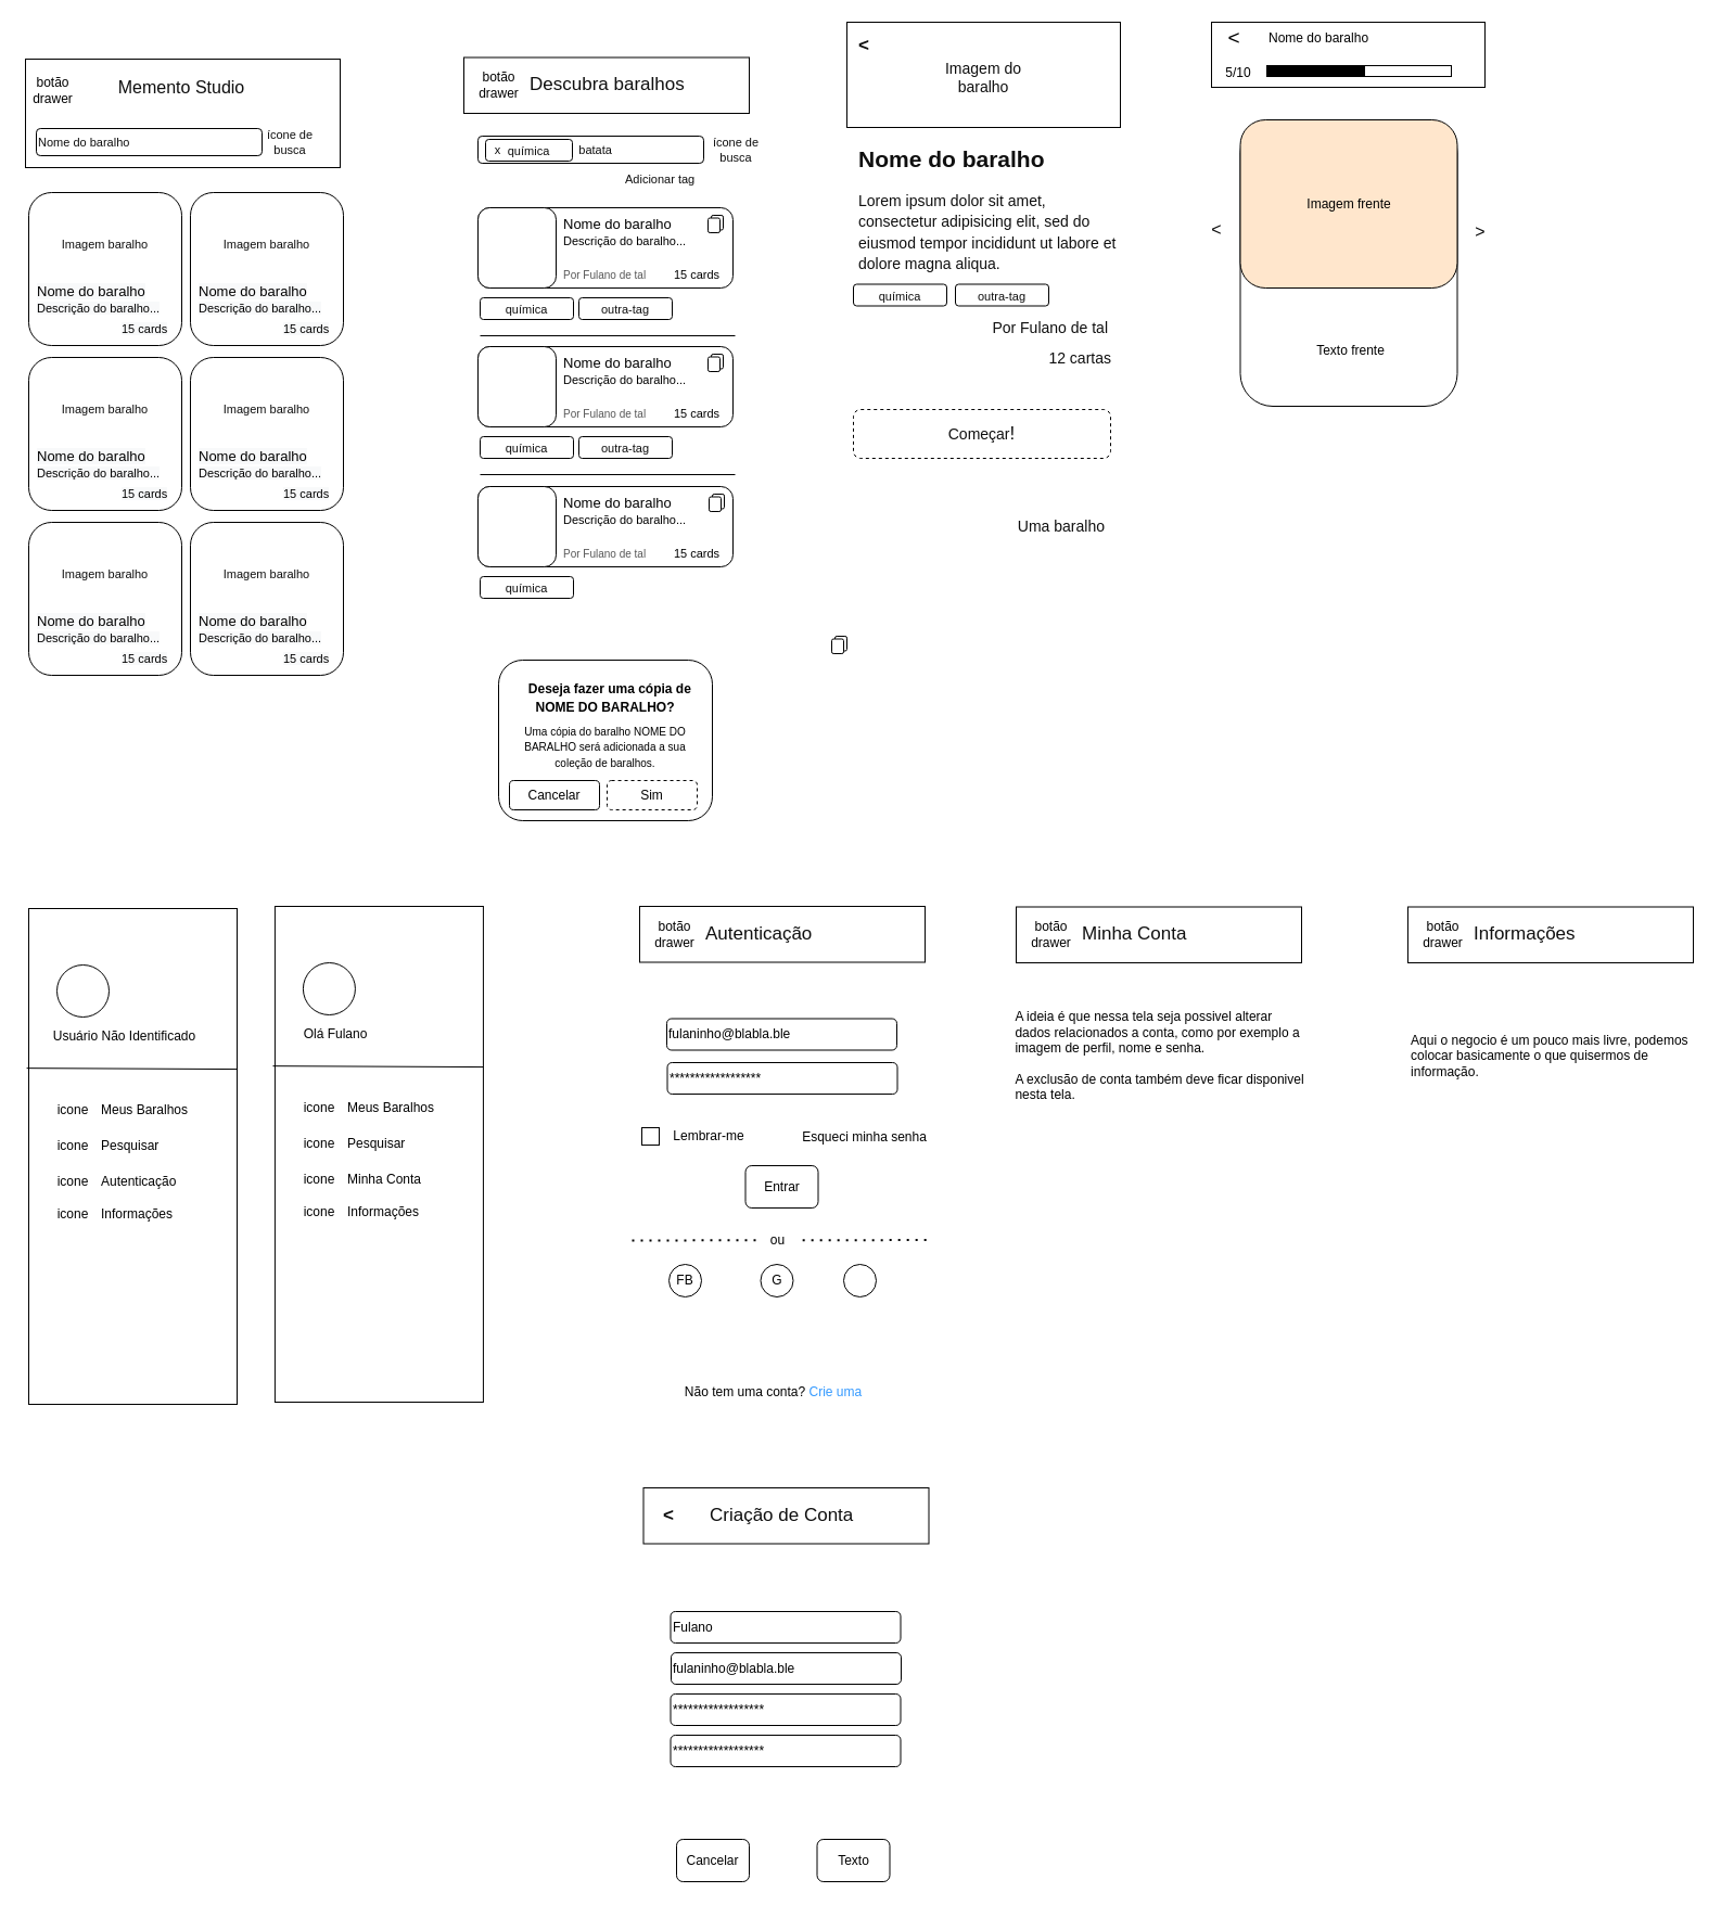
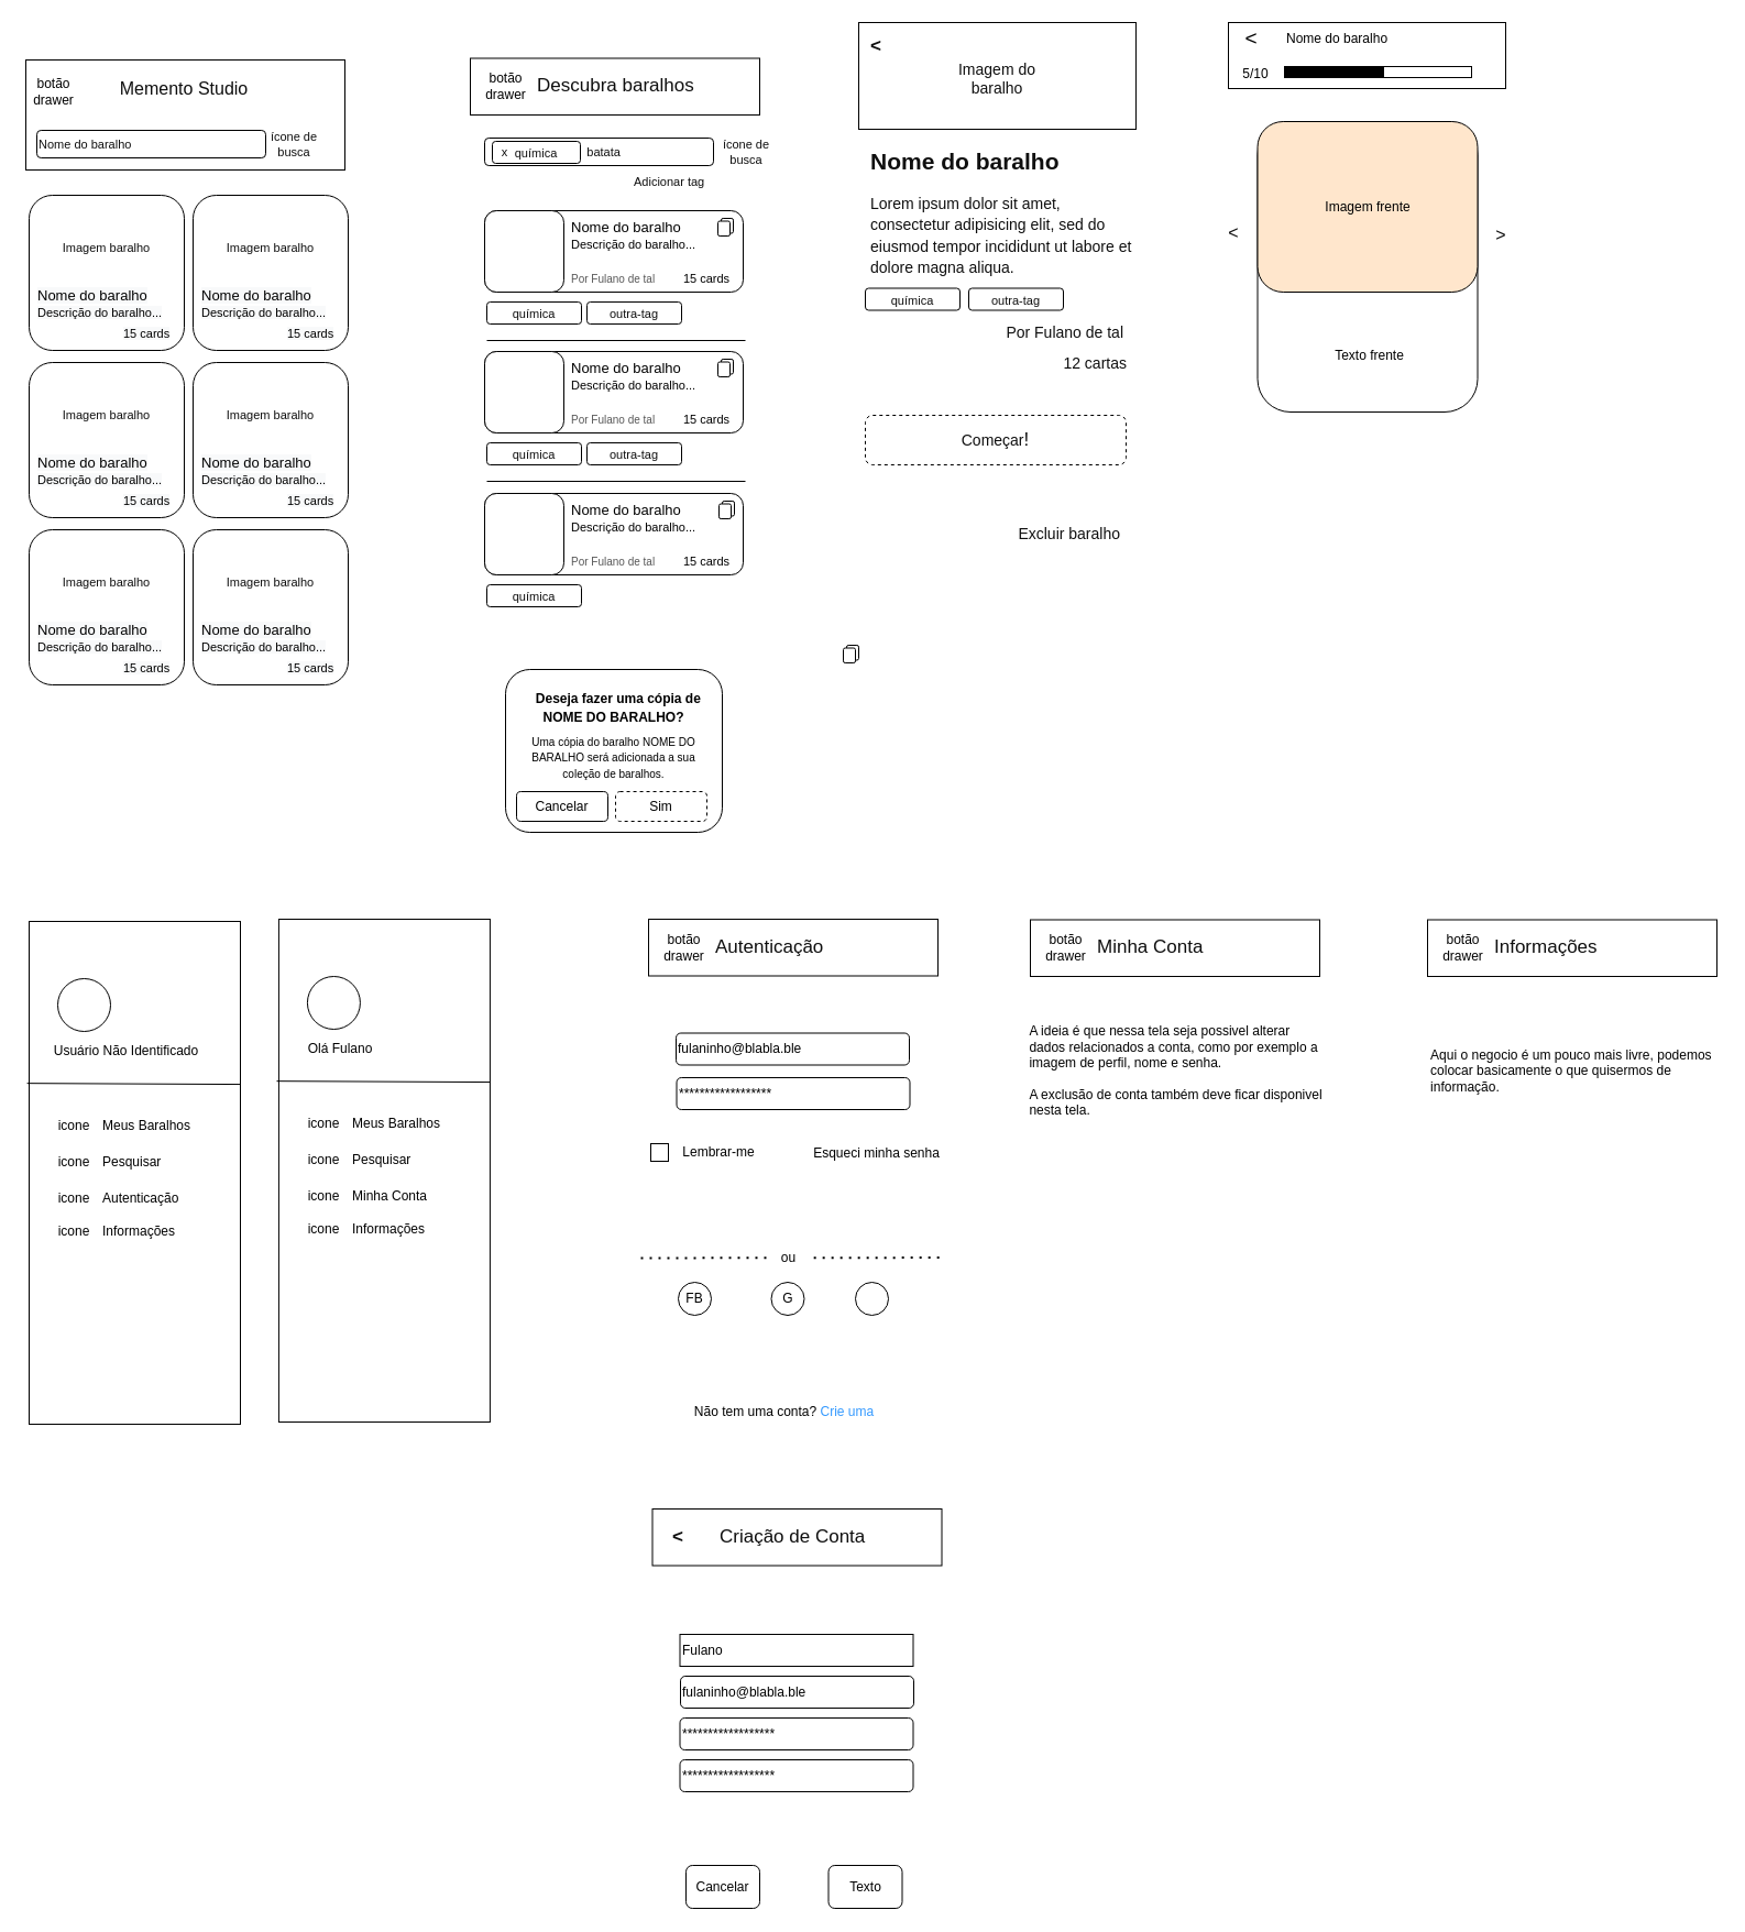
- <mxCell id="87" value="&lt;div style=&quot;&quot;&gt;&lt;span style=&quot;background-color: initial; font-size: 14px;&quot;&gt;&lt;font color=&quot;#0f0f0f&quot;&gt;Uma baralho&lt;/font&gt;&lt;/span&gt;&lt;/div&gt;" style="text;whiteSpace=wrap;html=1;fontSize=10;fontColor=#000000;align=right;" parent="1" vertex="1"><mxGeometry x="789" y="470" width="231" height="28" as="geometry" /></mxCell>
+ <mxCell id="87" value="&lt;div style=&quot;&quot;&gt;&lt;span style=&quot;background-color: initial; font-size: 14px;&quot;&gt;&lt;font color=&quot;#0f0f0f&quot;&gt;Excluir baralho&lt;/font&gt;&lt;/span&gt;&lt;/div&gt;" style="text;whiteSpace=wrap;html=1;fontSize=10;fontColor=#000000;align=right;" parent="1" vertex="1"><mxGeometry x="789" y="470" width="231" height="28" as="geometry" /></mxCell>
- <mxCell id="152" value="Entrar" style="rounded=1;whiteSpace=wrap;html=1;" parent="1" vertex="1"><mxGeometry x="686.5" y="1074" width="67" height="39" as="geometry" /></mxCell>
- <mxCell id="168" value="Fulano" style="rounded=1;whiteSpace=wrap;html=1;align=left;" parent="1" vertex="1"><mxGeometry x="617.5" y="1485" width="212" height="29" as="geometry" /></mxCell>
+ <mxCell id="168" value="Fulano" style="whiteSpace=wrap;html=1;align=left;rounded=0;" parent="1" vertex="1"><mxGeometry x="617.5" y="1485" width="212" height="29" as="geometry" /></mxCell>
